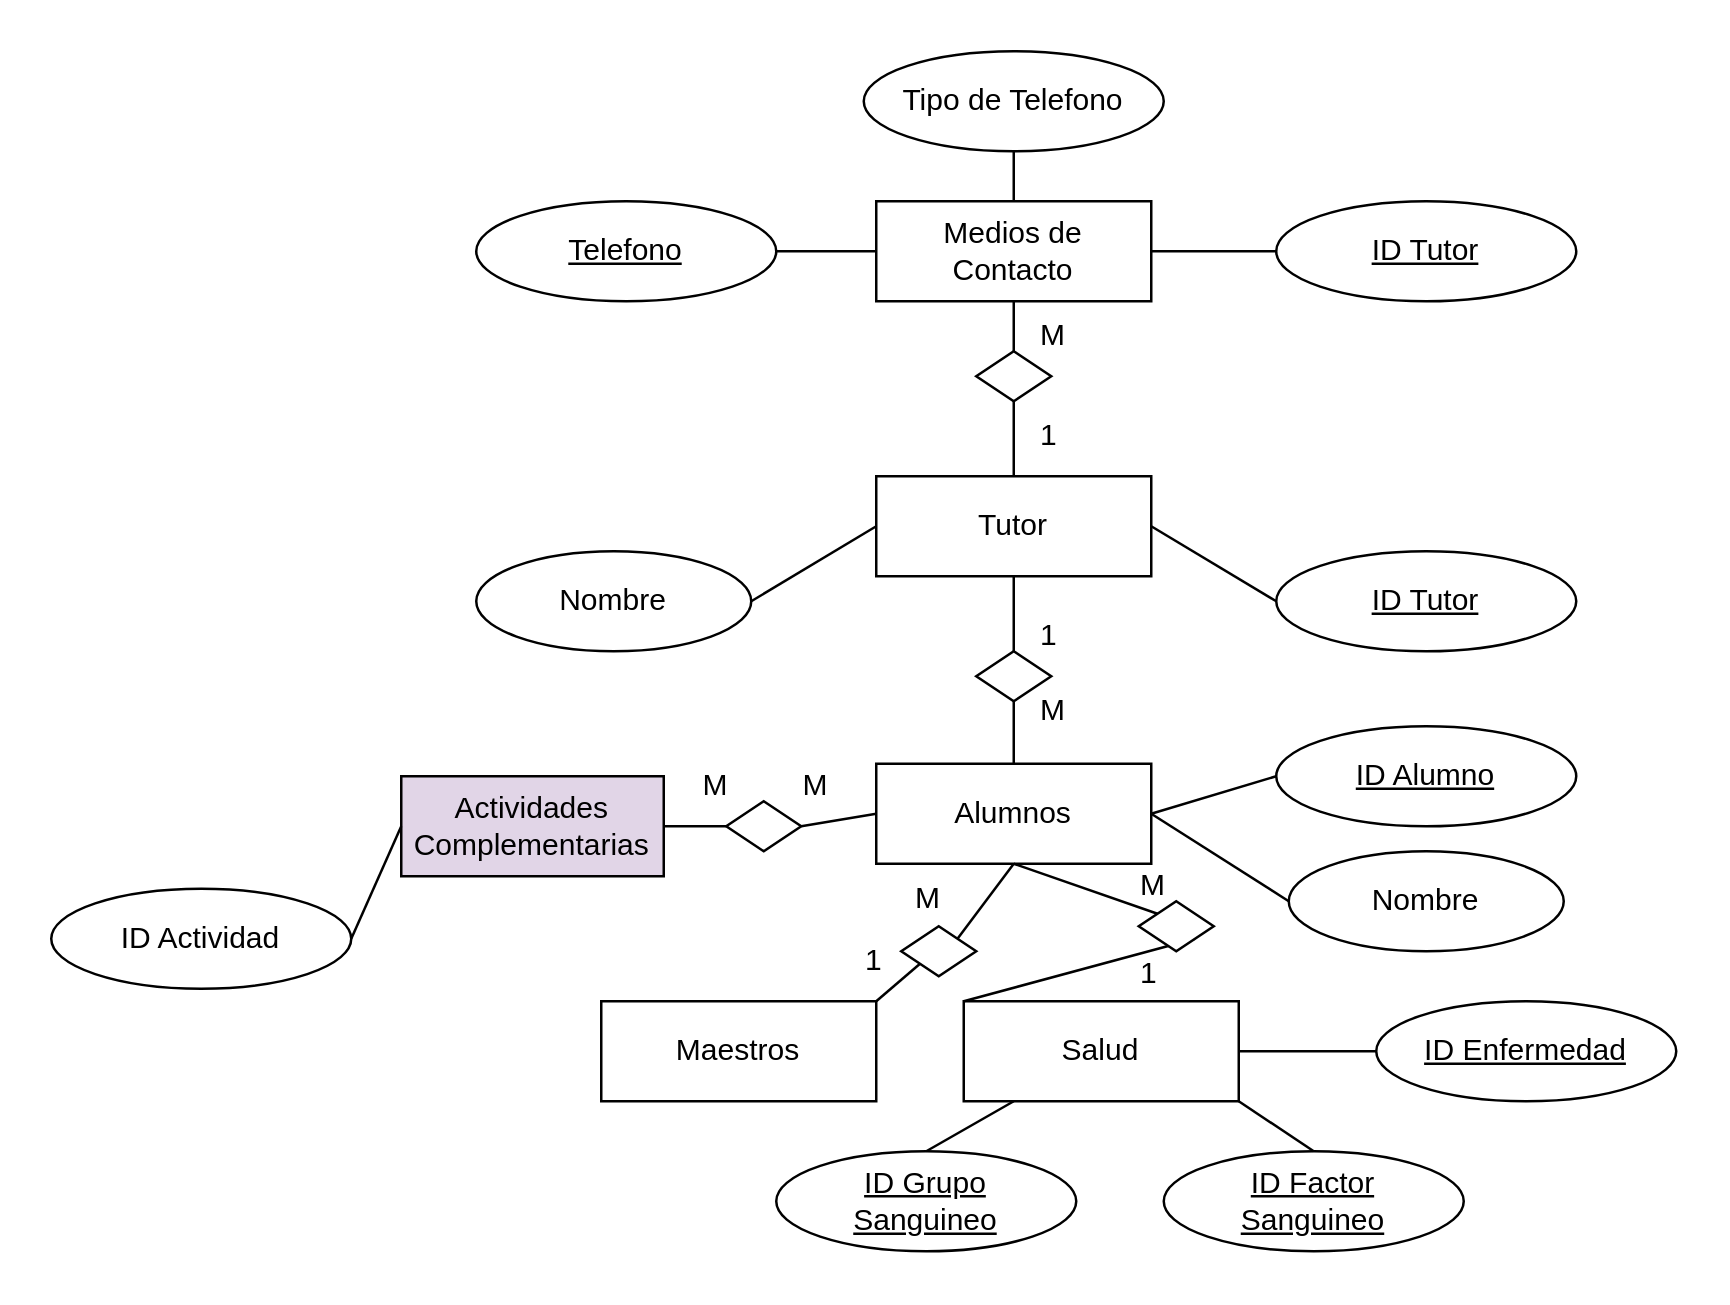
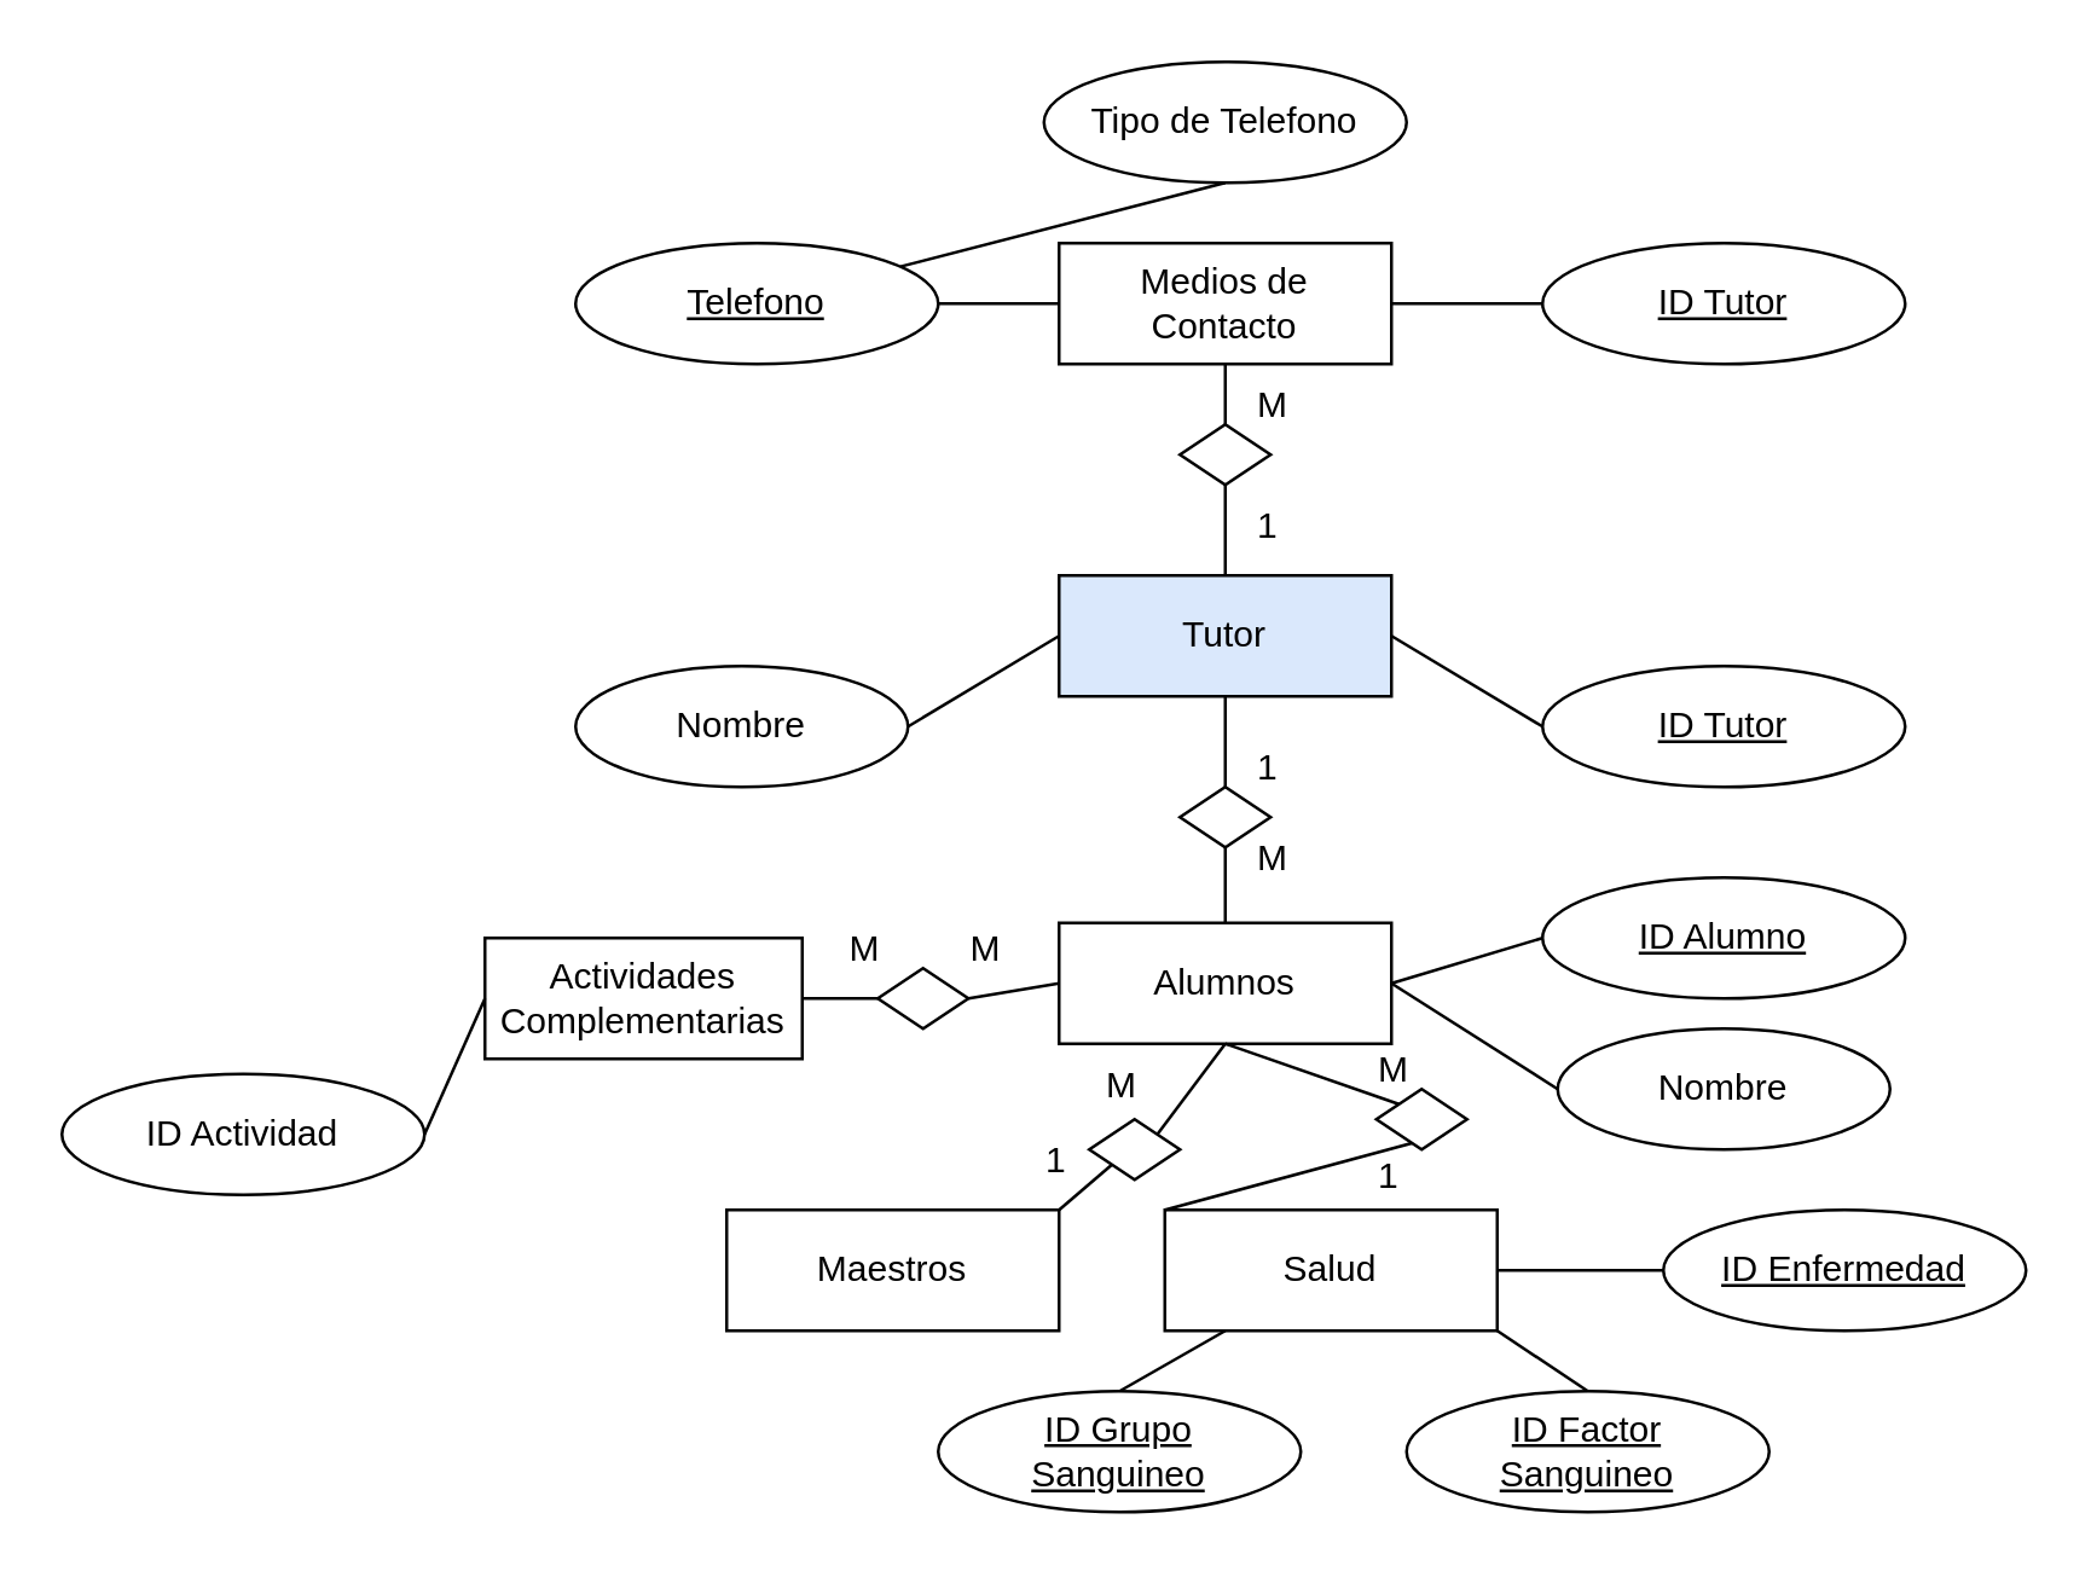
- <mxCell id="19" value="" style="endArrow=none;html=1;rounded=0;exitX=0.5;exitY=1;exitDx=0;exitDy=0;entryX=0.5;entryY=0;entryDx=0;entryDy=0;" edge="1" parent="1" source="10" target="7"><mxGeometry relative="1" as="geometry"><mxPoint x="330" y="290" as="sourcePoint" /><mxPoint x="490" y="290" as="targetPoint" /></mxGeometry></mxCell>
+ <mxCell id="19" value="" style="endArrow=none;html=1;rounded=0;exitX=0.5;exitY=1;exitDx=0;exitDy=0;" edge="1" parent="1" source="10" target="9"><mxGeometry relative="1" as="geometry"><mxPoint x="330" y="290" as="sourcePoint" /><mxPoint x="490" y="290" as="targetPoint" /></mxGeometry></mxCell>
- <mxCell id="4" value="Tutor" style="whiteSpace=wrap;html=1;align=center;" vertex="1" parent="1"><mxGeometry x="350" y="190" width="110" height="40" as="geometry" /></mxCell>
+ <mxCell id="4" value="Tutor" style="whiteSpace=wrap;html=1;align=center;fillColor=#dae8fc;" vertex="1" parent="1"><mxGeometry x="350" y="190" width="110" height="40" as="geometry" /></mxCell>
- <mxCell id="8" value="Actividades Complementarias" style="whiteSpace=wrap;html=1;align=center;fillColor=#e1d5e7;" vertex="1" parent="1"><mxGeometry x="160" y="310" width="105" height="40" as="geometry" /></mxCell>
+ <mxCell id="8" value="Actividades Complementarias" style="whiteSpace=wrap;html=1;align=center;" vertex="1" parent="1"><mxGeometry x="160" y="310" width="105" height="40" as="geometry" /></mxCell>
